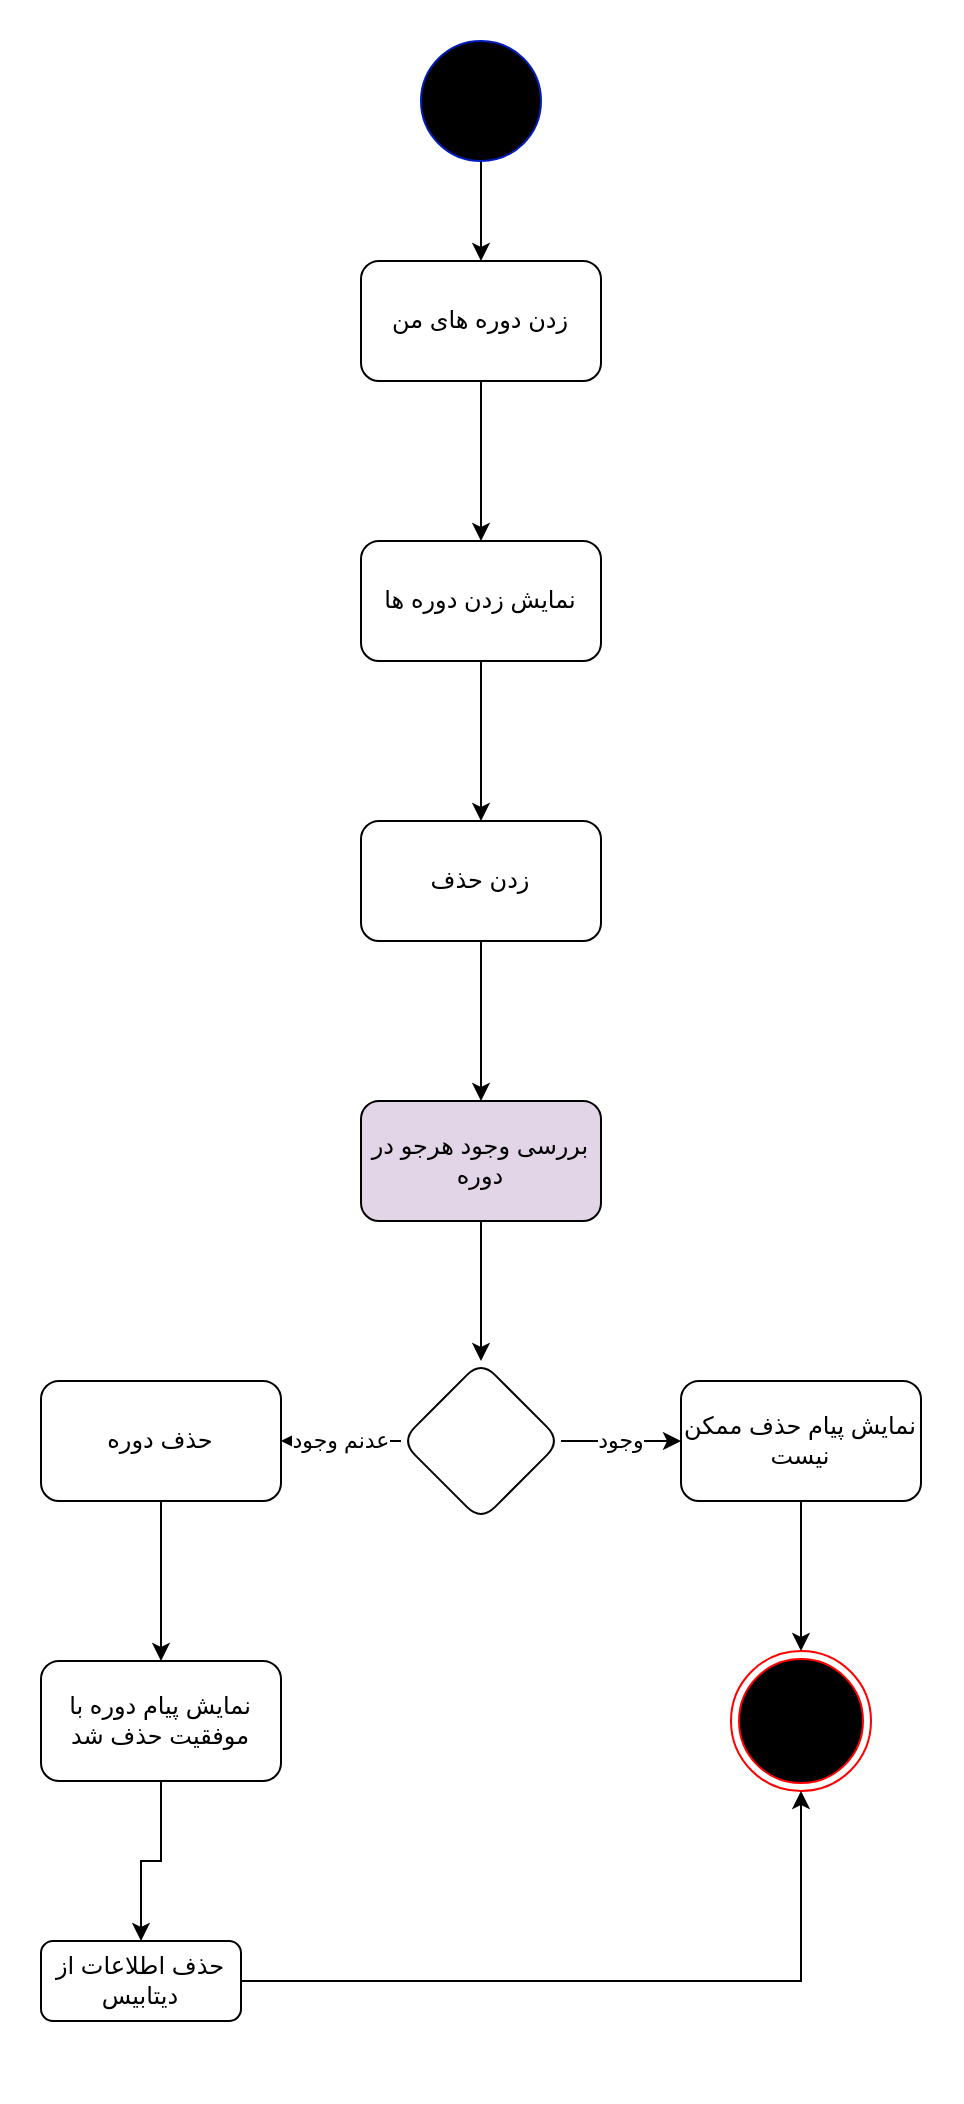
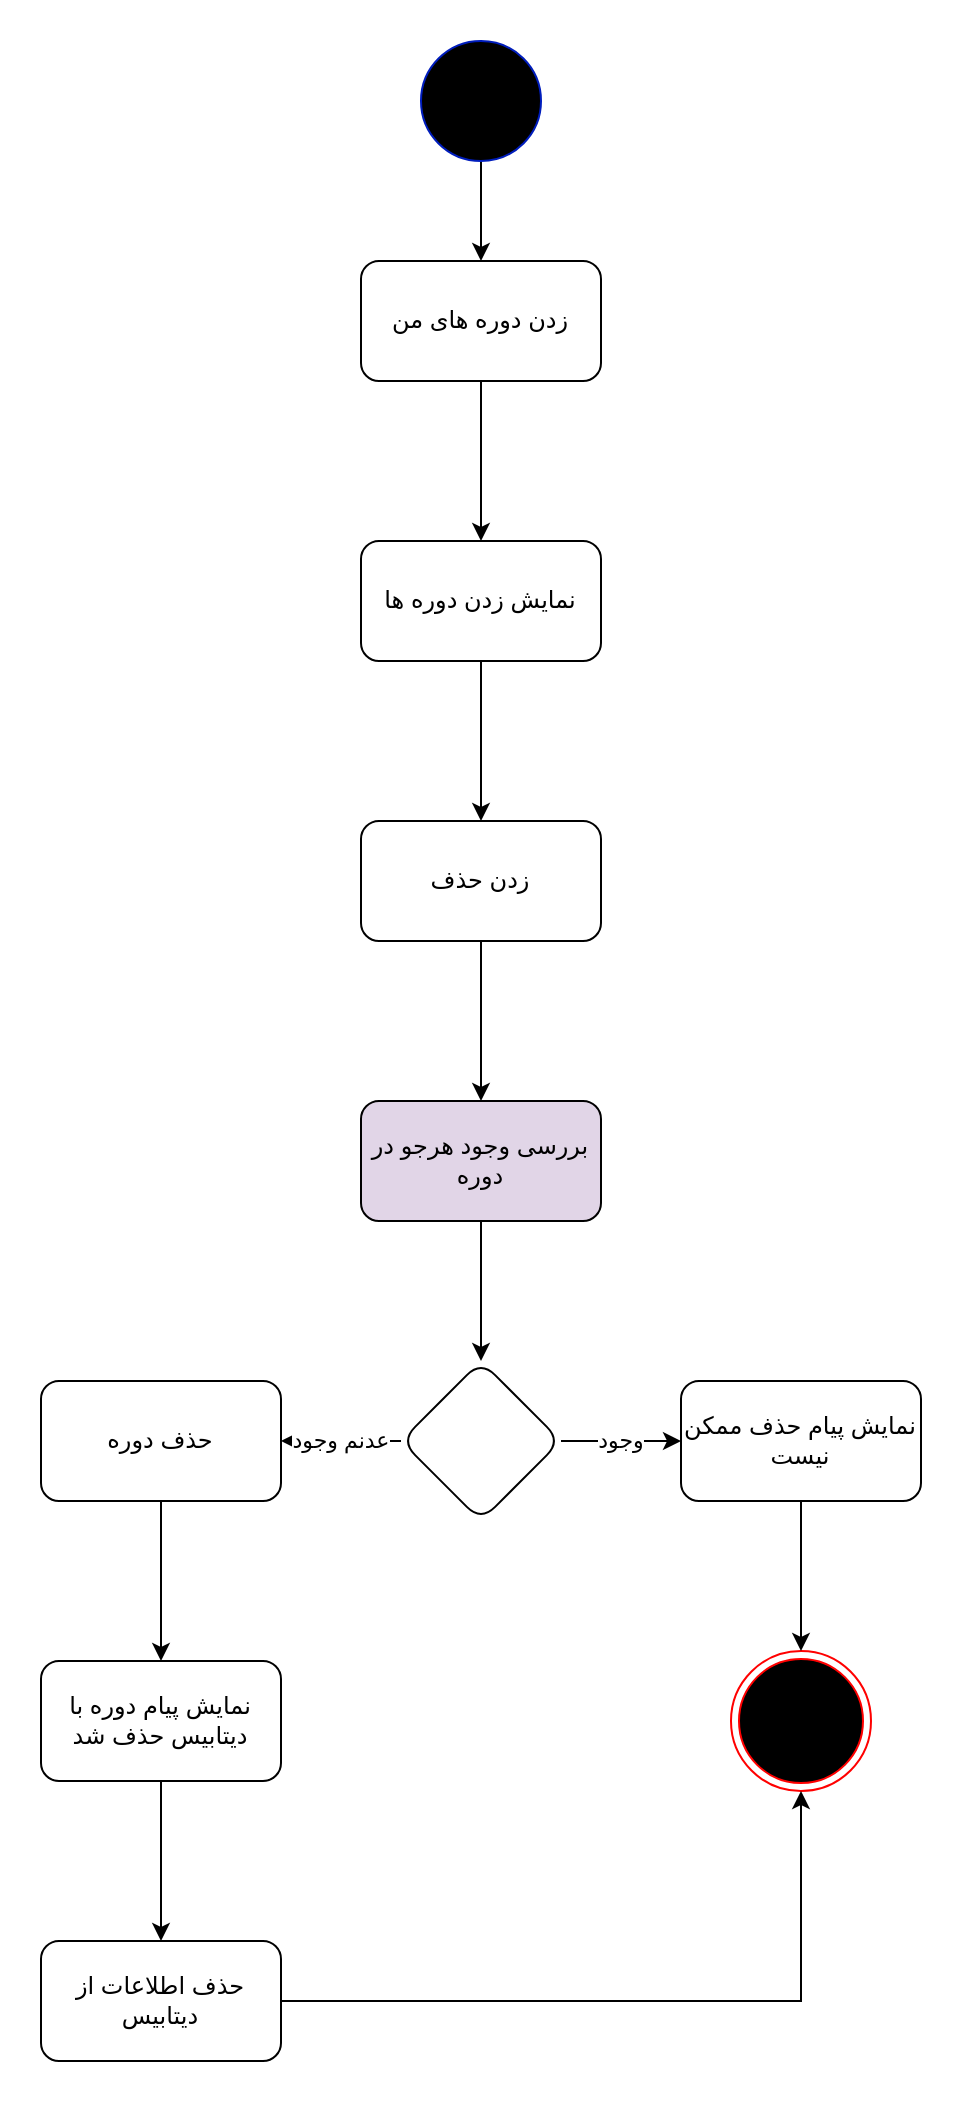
- <mxCell id="19" value="نمایش پیام دوره با موفقیت حذف شد" style="whiteSpace=wrap;html=1;rounded=1;" parent="1" vertex="1"><mxGeometry x="20" y="830" width="120" height="60" as="geometry" /></mxCell>
+ <mxCell id="19" value="نمایش پیام دوره با دیتابیس حذف شد" style="whiteSpace=wrap;html=1;rounded=1;" parent="1" vertex="1"><mxGeometry x="20" y="830" width="120" height="60" as="geometry" /></mxCell>
- <mxCell id="23" value="حذف اطلاعات از دیتابیس" style="whiteSpace=wrap;html=1;rounded=1;" vertex="1" parent="1"><mxGeometry x="20" y="970" width="100" height="40" as="geometry" /></mxCell>
+ <mxCell id="23" value="حذف اطلاعات از دیتابیس" style="whiteSpace=wrap;html=1;rounded=1;" vertex="1" parent="1"><mxGeometry x="20" y="970" width="120" height="60" as="geometry" /></mxCell>
